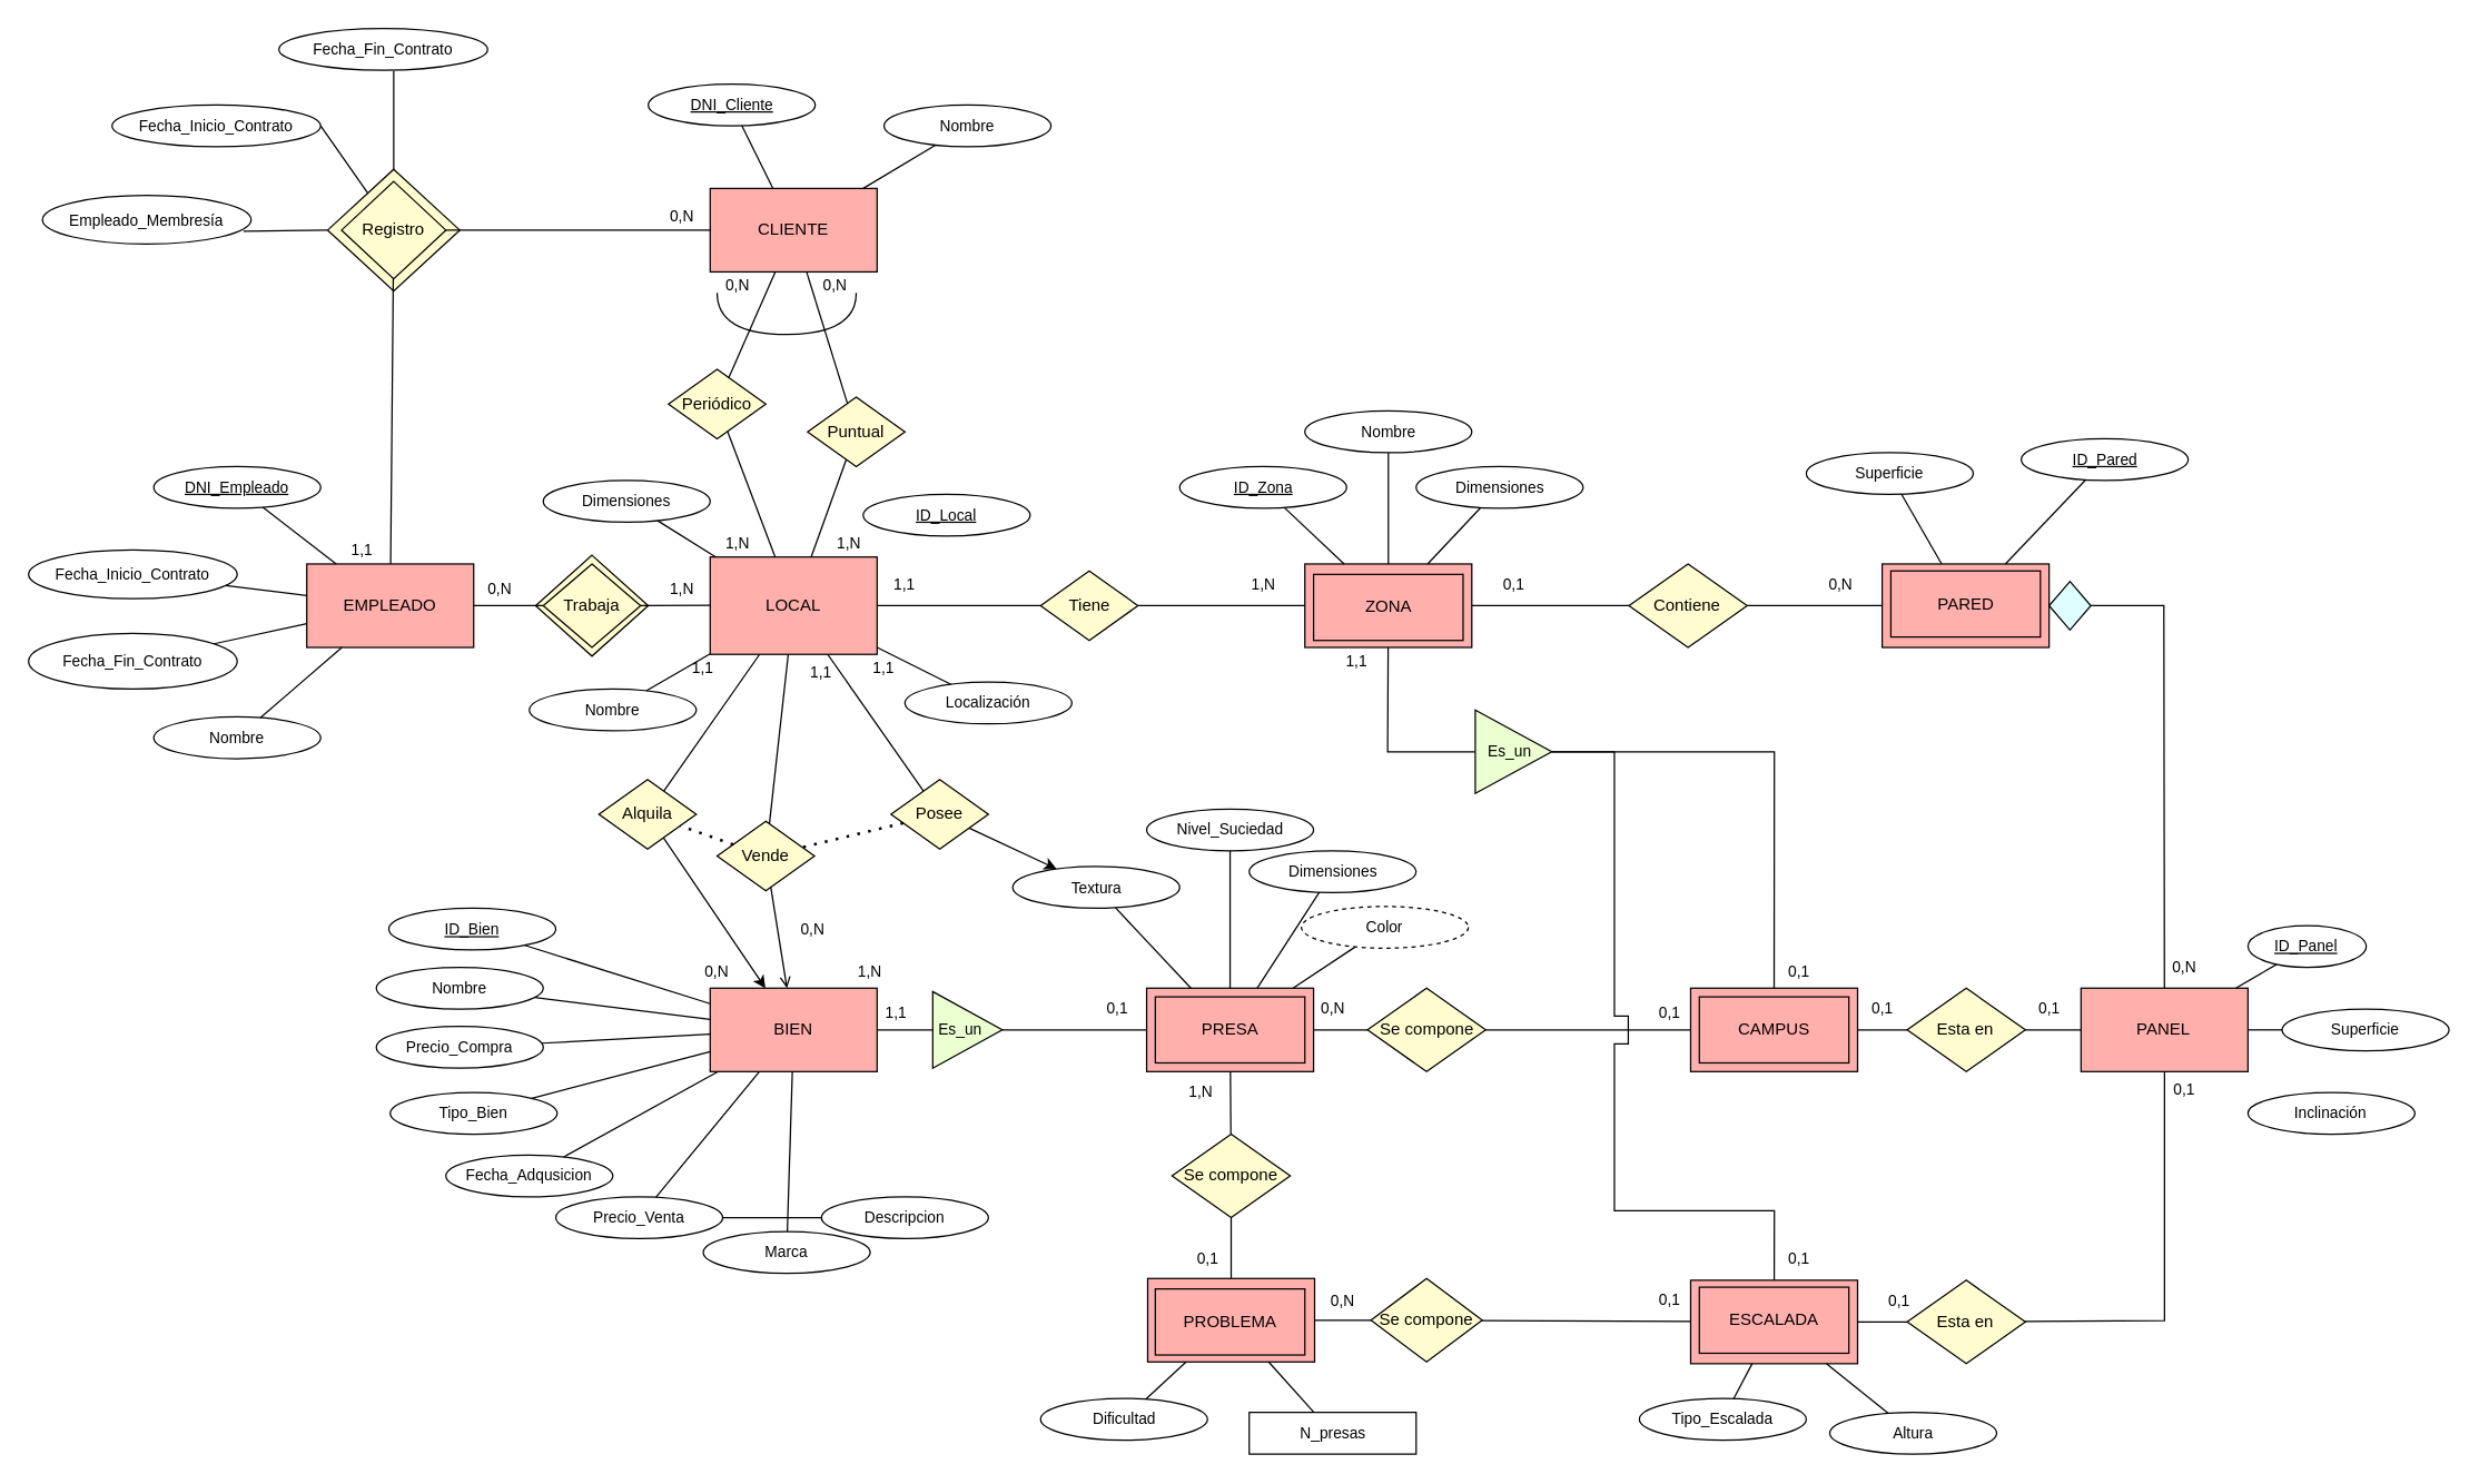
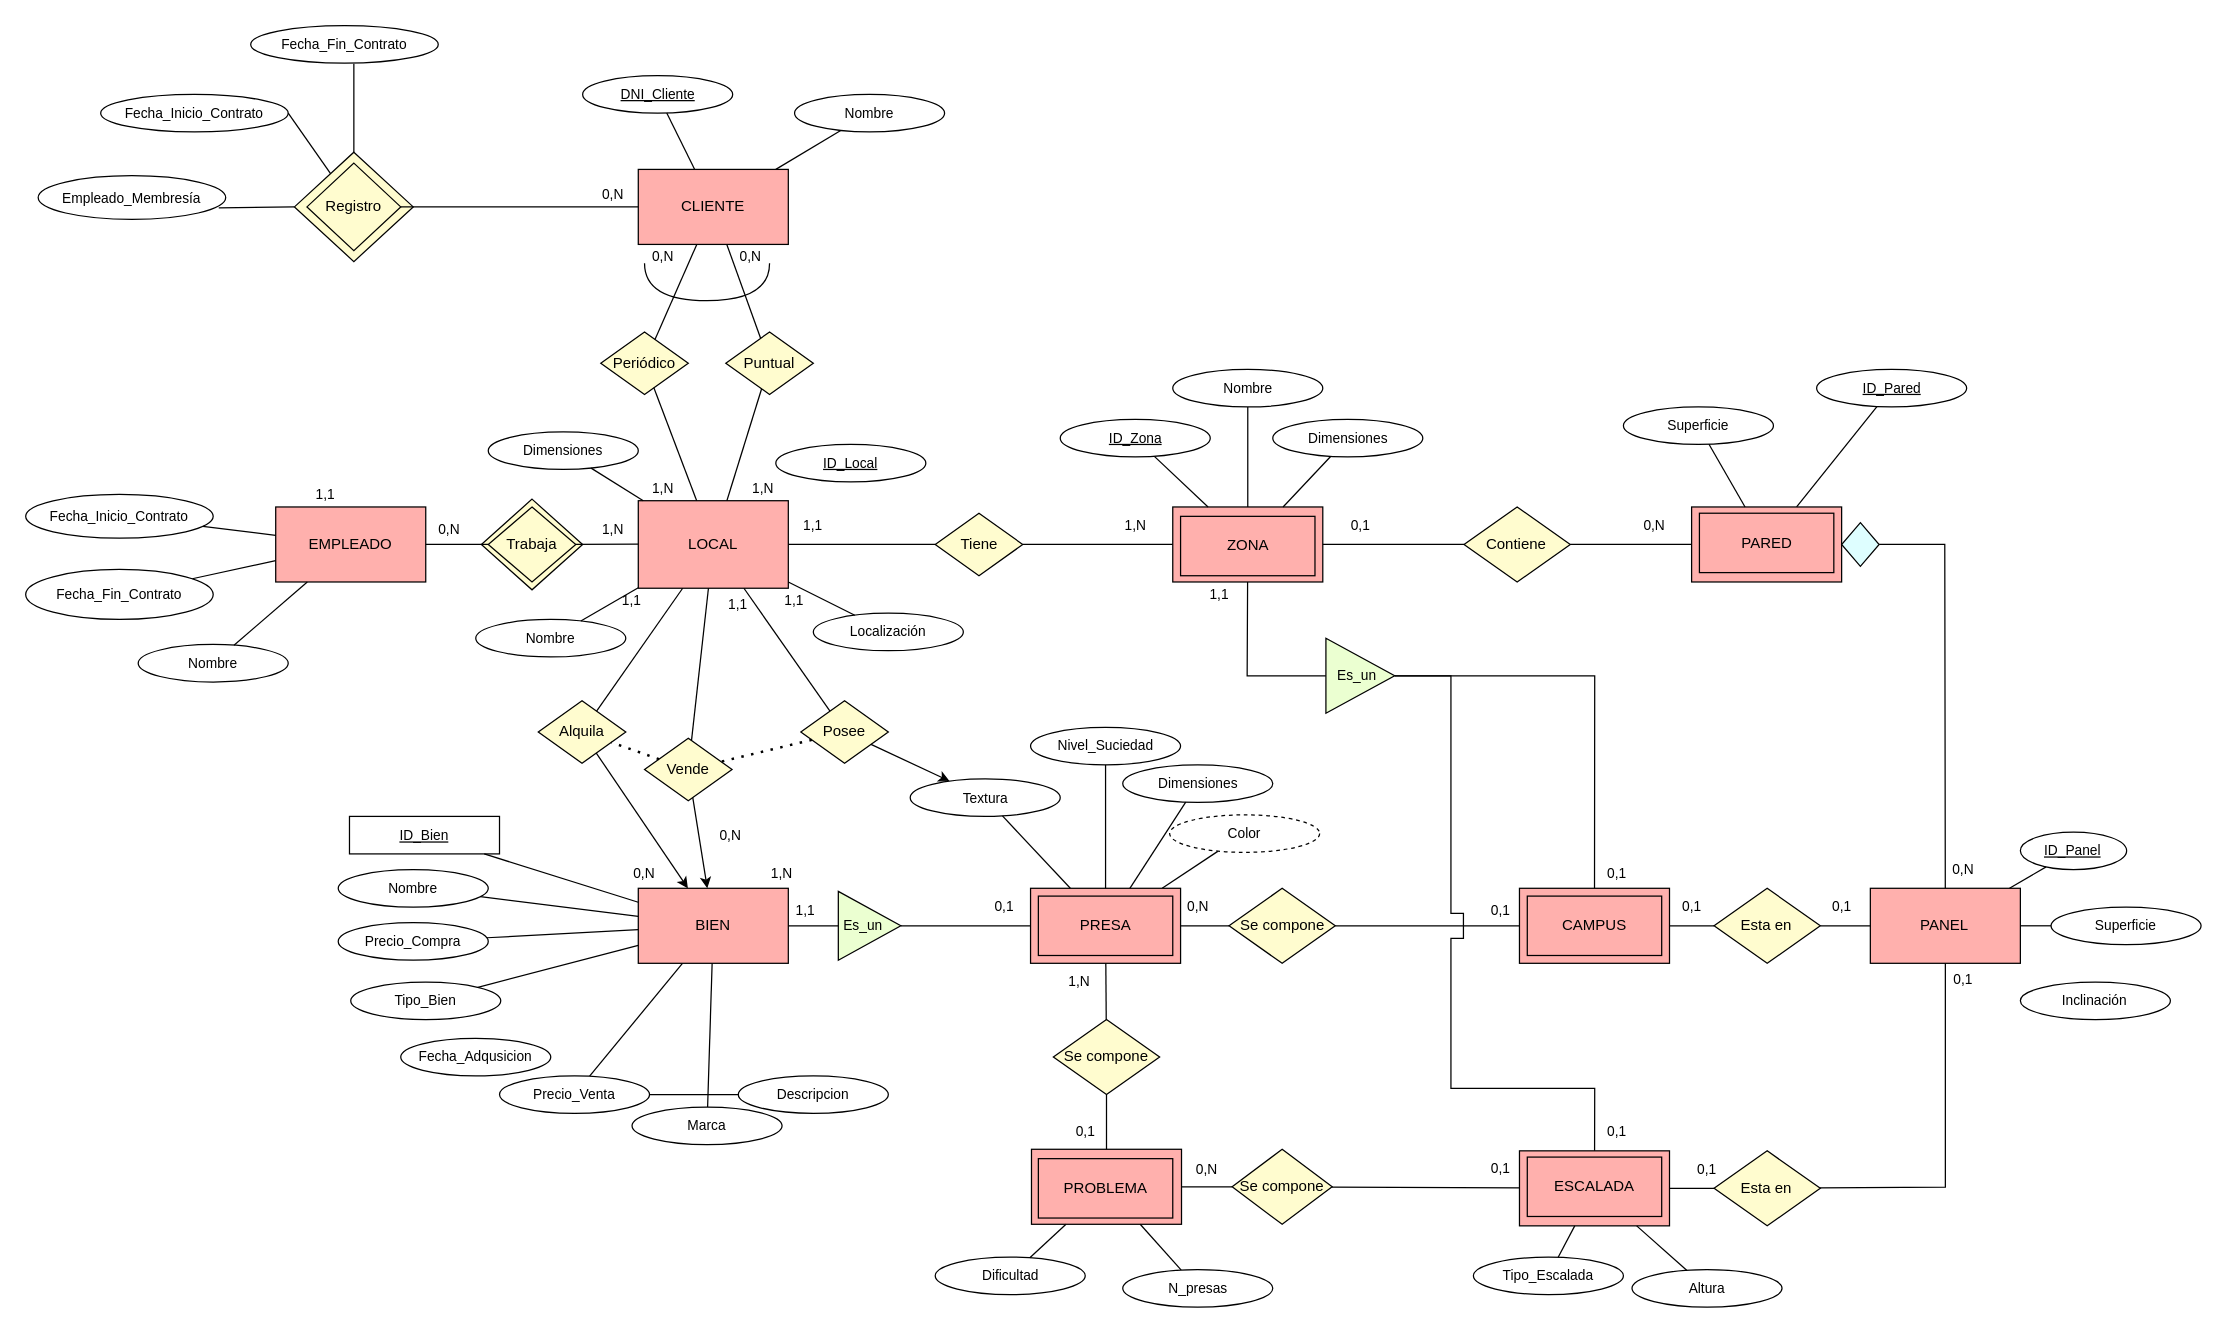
- <mxCell id="43" value="" style="endArrow=none;html=1;rounded=0;fontSize=11;" parent="1" source="6" target="42" edge="1"><mxGeometry width="50" height="50" relative="1" as="geometry"><mxPoint x="360" y="375" as="sourcePoint" /><mxPoint x="410" y="325" as="targetPoint" /></mxGeometry></mxCell>
- <mxCell id="46" value="Puntual" style="rhombus;whiteSpace=wrap;html=1;fillColor=#FFFCCF;" parent="1" vertex="1"><mxGeometry x="580" y="285" width="70" height="50" as="geometry" /></mxCell>
+ <mxCell id="46" value="Puntual" style="rhombus;whiteSpace=wrap;html=1;fillColor=#FFFCCF;" parent="1" vertex="1"><mxGeometry x="580" y="265" width="70" height="50" as="geometry" /></mxCell>
- <mxCell id="123" value="&lt;u&gt;ID_Pared&lt;/u&gt;" style="ellipse;whiteSpace=wrap;html=1;fontSize=11;" parent="1" vertex="1"><mxGeometry x="1452.5" y="315" width="120" height="30" as="geometry" /></mxCell>
+ <mxCell id="123" value="&lt;u&gt;ID_Pared&lt;/u&gt;" style="ellipse;whiteSpace=wrap;html=1;fontSize=11;" parent="1" vertex="1"><mxGeometry x="1452.5" y="295" width="120" height="30" as="geometry" /></mxCell>
- <mxCell id="80" value="&lt;u&gt;DNI_Empleado&lt;/u&gt;" style="ellipse;whiteSpace=wrap;html=1;fontSize=11;" parent="1" vertex="1"><mxGeometry x="110" y="335" width="120" height="30" as="geometry" /></mxCell>
- <mxCell id="81" value="" style="endArrow=none;html=1;rounded=0;fontSize=11;" parent="1" source="80" target="6" edge="1"><mxGeometry width="50" height="50" relative="1" as="geometry"><mxPoint x="290" y="665" as="sourcePoint" /><mxPoint x="340" y="615" as="targetPoint" /></mxGeometry></mxCell>
- <mxCell id="90" value="&lt;u&gt;ID_Bien&lt;/u&gt;" style="ellipse;whiteSpace=wrap;html=1;fontSize=11;" parent="1" vertex="1"><mxGeometry x="279" y="652.5" width="120" height="30" as="geometry" /></mxCell>
+ <mxCell id="90" value="&lt;u&gt;ID_Bien&lt;/u&gt;" style="whiteSpace=wrap;html=1;fontSize=11;rounded=0;" parent="1" vertex="1"><mxGeometry x="279" y="652.5" width="120" height="30" as="geometry" /></mxCell>
- <mxCell id="35" value="" style="endArrow=open;html=1;rounded=0;" parent="1" source="28" target="26" edge="1"><mxGeometry width="50" height="50" relative="1" as="geometry"><mxPoint x="490" y="609.286" as="sourcePoint" /><mxPoint x="548.5" y="665" as="targetPoint" /></mxGeometry></mxCell>
+ <mxCell id="35" value="" style="endArrow=classic;html=1;rounded=0;" parent="1" source="28" target="26" edge="1"><mxGeometry width="50" height="50" relative="1" as="geometry"><mxPoint x="490" y="609.286" as="sourcePoint" /><mxPoint x="548.5" y="665" as="targetPoint" /></mxGeometry></mxCell>
- <mxCell id="136" value="" style="endArrow=none;html=1;rounded=0;fontSize=11;" parent="1" source="26" target="135" edge="1"><mxGeometry width="50" height="50" relative="1" as="geometry"><mxPoint x="430" y="980.562" as="sourcePoint" /><mxPoint x="563.647" y="935" as="targetPoint" /></mxGeometry></mxCell>
- <mxCell id="111" value="N_presas" style="whiteSpace=wrap;html=1;fontSize=11;rounded=0;" parent="1" vertex="1"><mxGeometry x="897.5" y="1015" width="120" height="30" as="geometry" /></mxCell>
+ <mxCell id="111" value="N_presas" style="ellipse;whiteSpace=wrap;html=1;fontSize=11;" parent="1" vertex="1"><mxGeometry x="897.5" y="1015" width="120" height="30" as="geometry" /></mxCell>
- <mxCell id="140" value="Altura" style="ellipse;whiteSpace=wrap;html=1;fontSize=11;" parent="1" vertex="1"><mxGeometry x="1314.82" y="1015" width="120" height="30" as="geometry" /></mxCell>
+ <mxCell id="140" value="Altura" style="ellipse;whiteSpace=wrap;html=1;fontSize=11;" parent="1" vertex="1"><mxGeometry x="1304.82" y="1015" width="120" height="30" as="geometry" /></mxCell>
